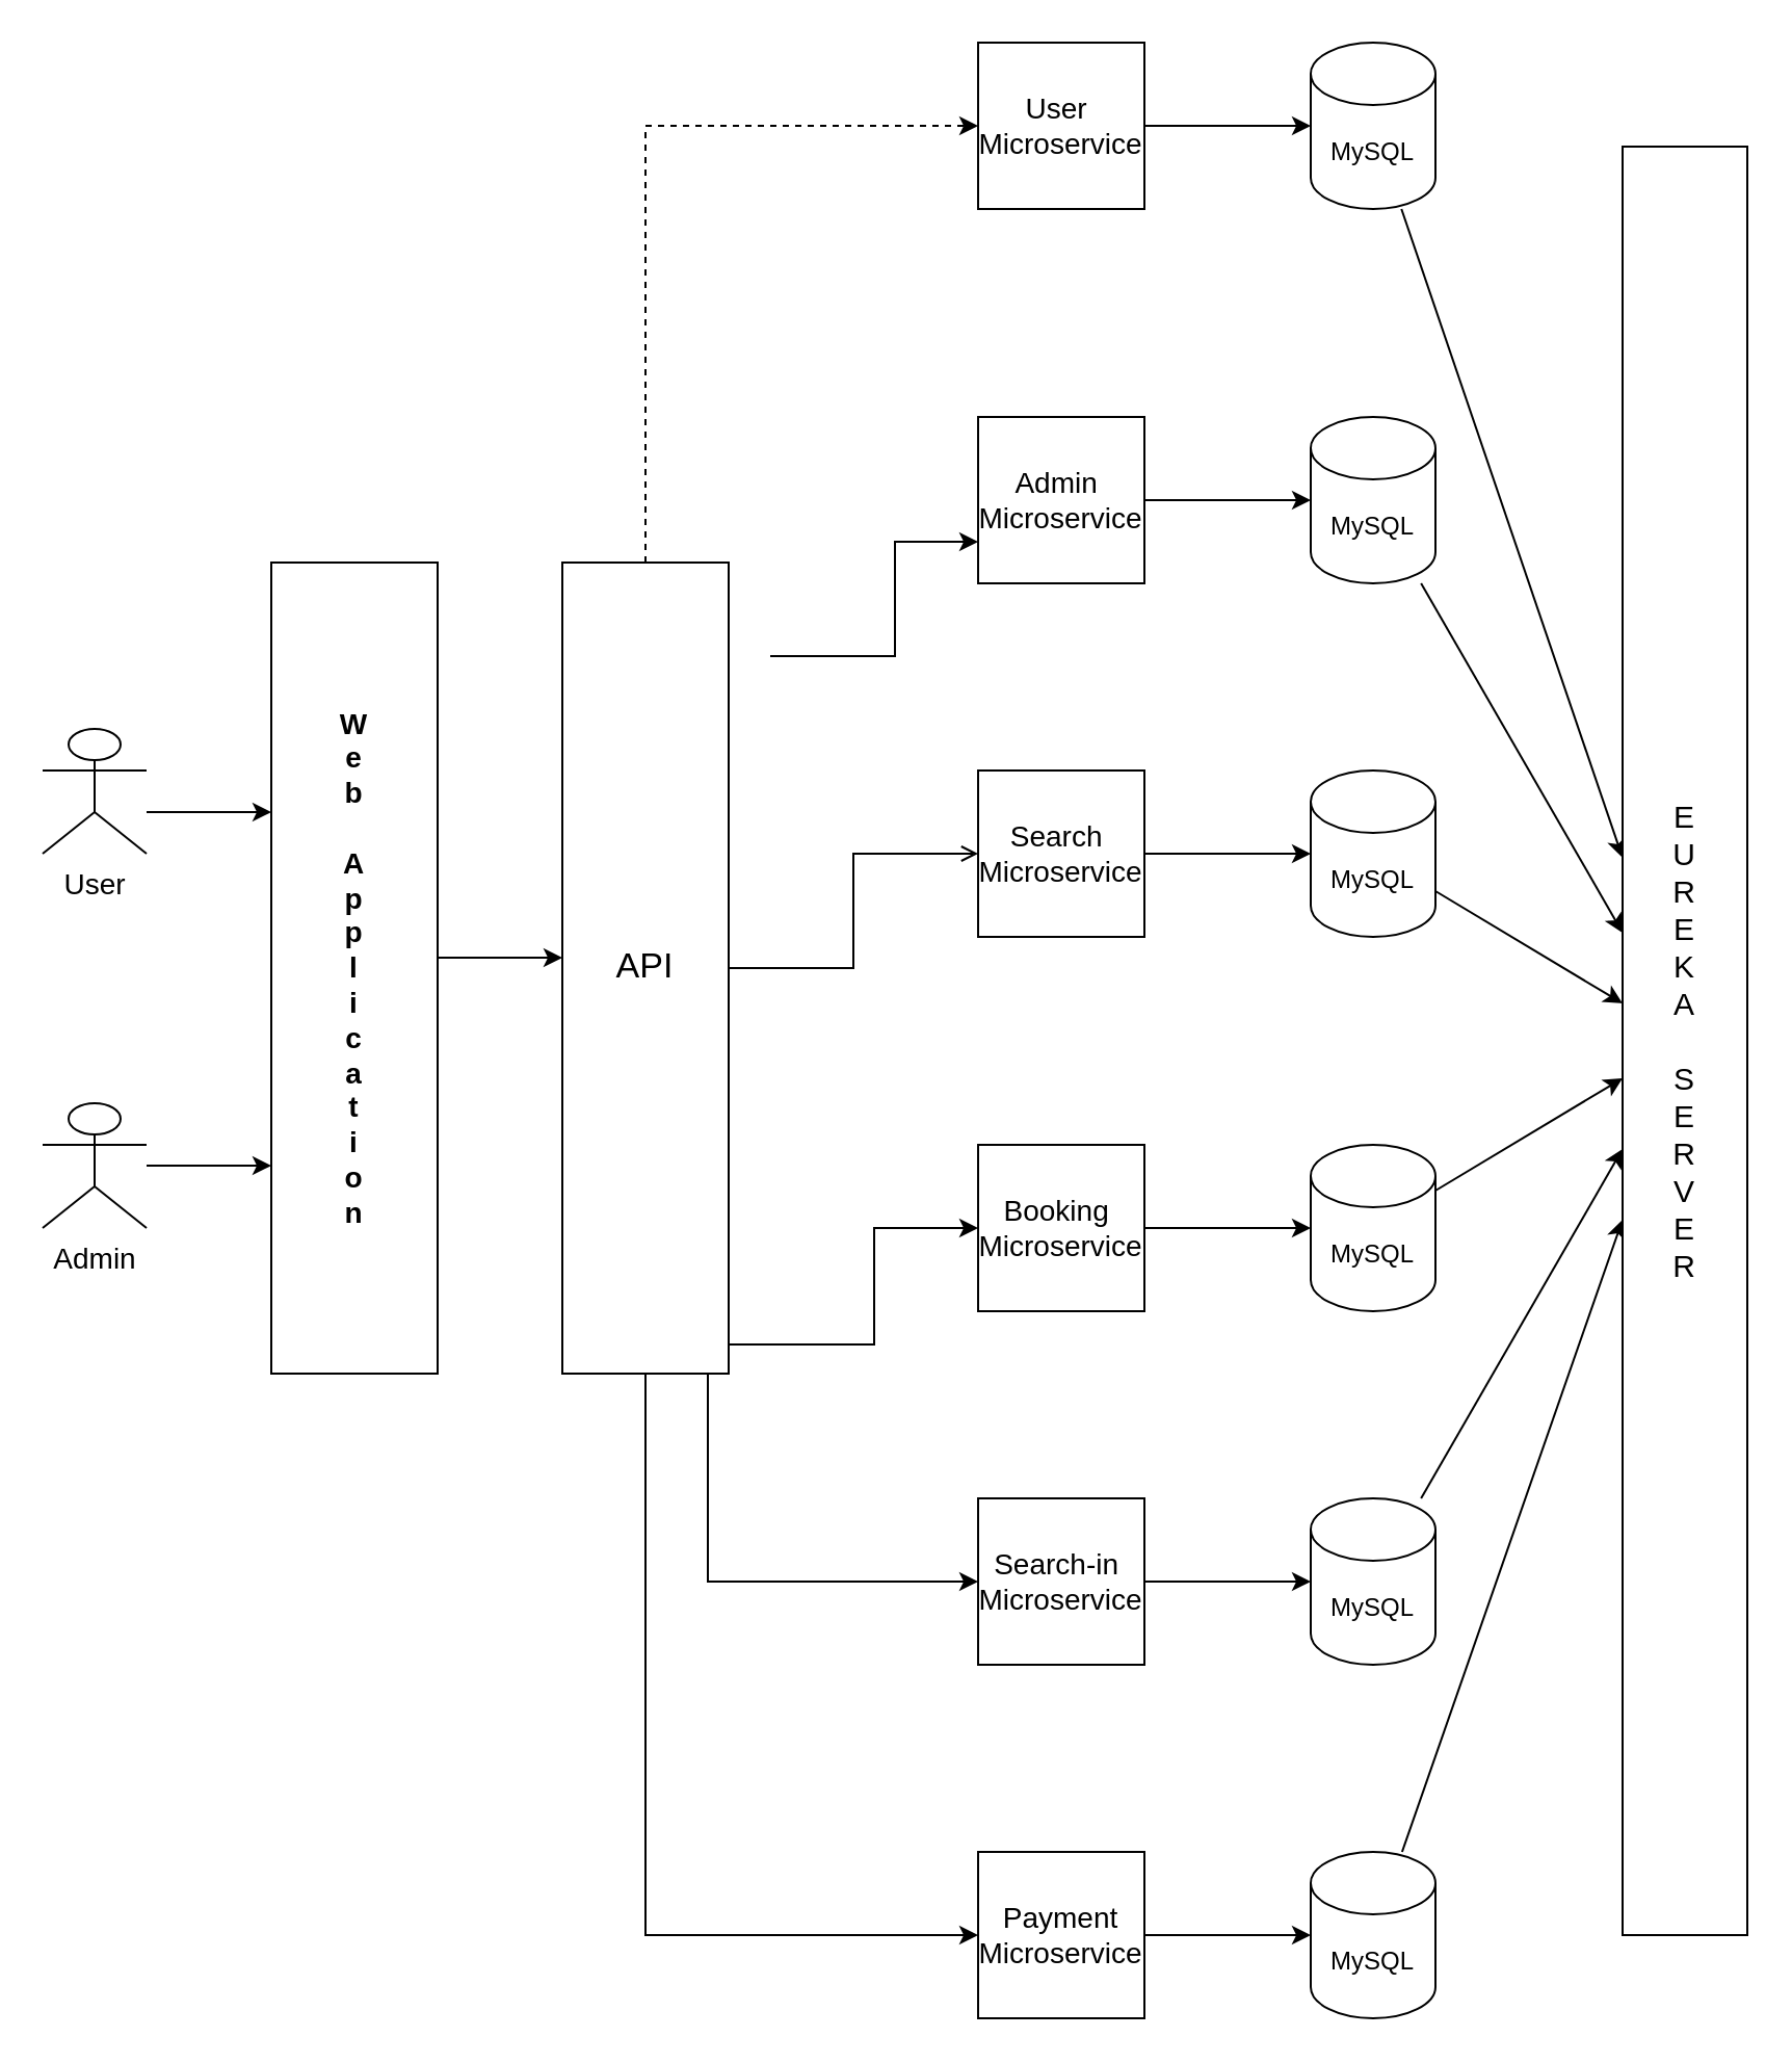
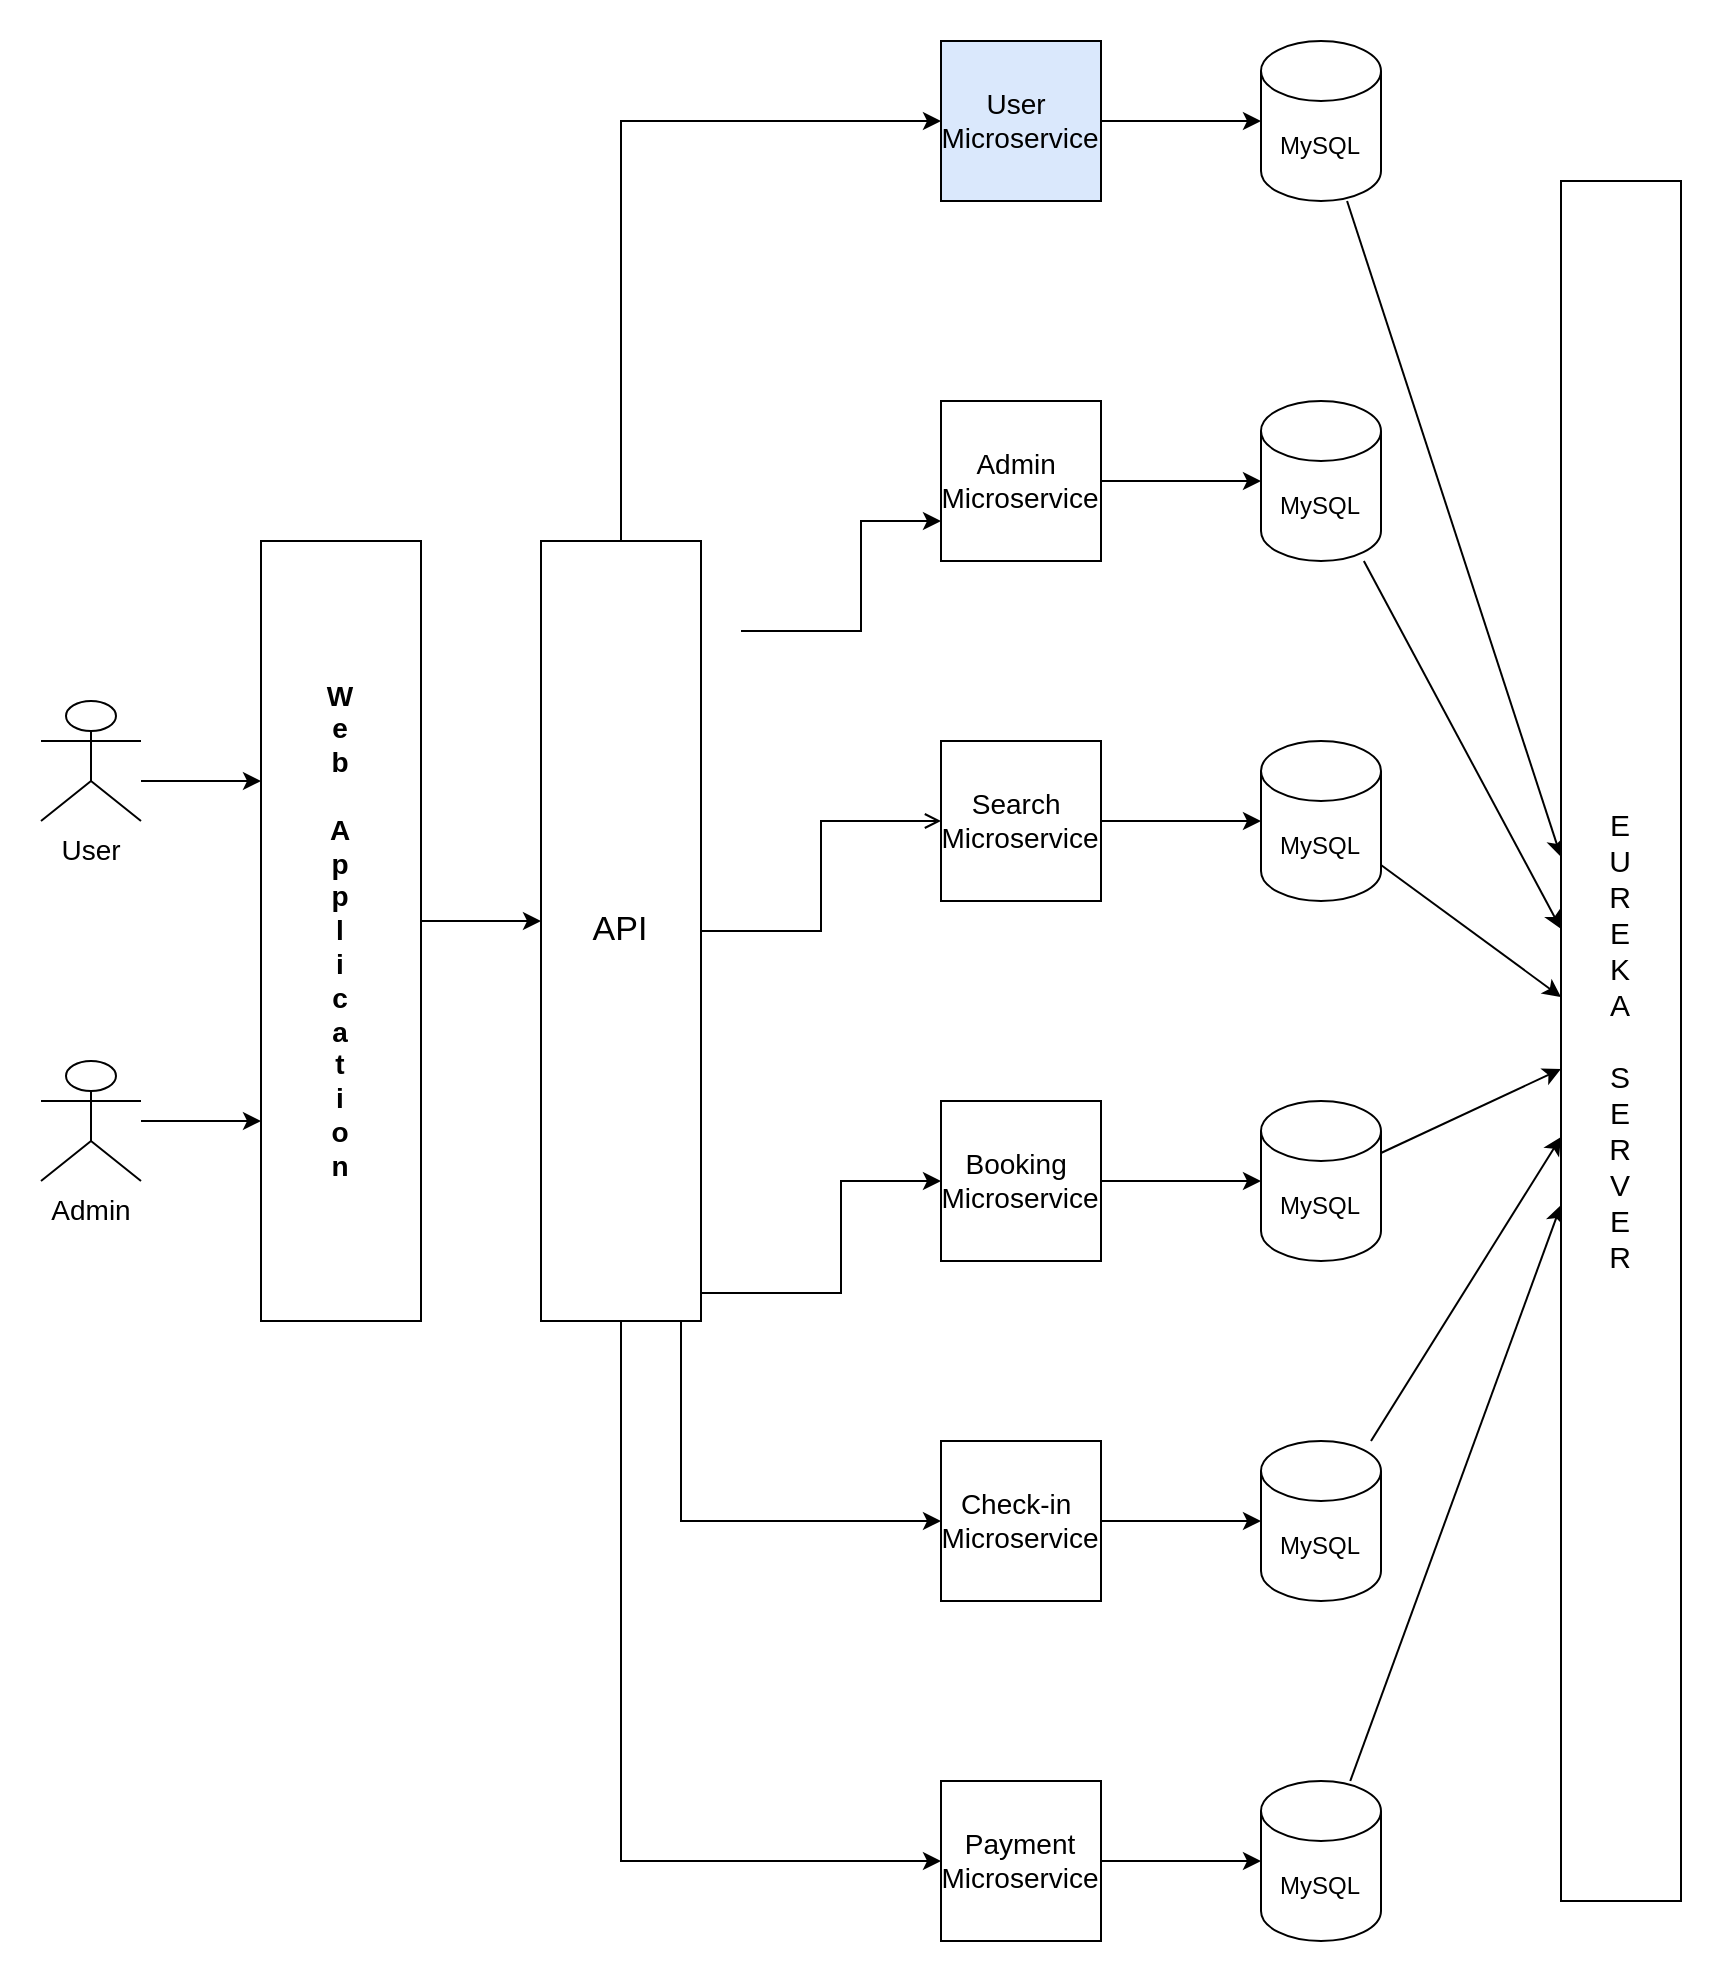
- <mxCell id="17" value="User&amp;nbsp;&lt;div&gt;Microservice&lt;/div&gt;" style="whiteSpace=wrap;html=1;aspect=fixed;fontSize=14;" vertex="1" parent="1"><mxGeometry x="470" y="20" width="80" height="80" as="geometry" /></mxCell>
+ <mxCell id="17" value="User&amp;nbsp;&lt;div&gt;Microservice&lt;/div&gt;" style="whiteSpace=wrap;html=1;aspect=fixed;fontSize=14;fillColor=#dae8fc;" vertex="1" parent="1"><mxGeometry x="470" y="20" width="80" height="80" as="geometry" /></mxCell>
- <mxCell id="38" value="" style="rounded=0;orthogonalLoop=1;jettySize=auto;html=1;exitX=0;exitY=0.5;exitDx=0;exitDy=0;entryX=0;entryY=0.5;entryDx=0;entryDy=0;edgeStyle=orthogonalEdgeStyle;dashed=1;" edge="1" parent="1" source="15" target="17"><mxGeometry relative="1" as="geometry"><mxPoint x="310" y="270" as="sourcePoint" /><mxPoint x="390" y="50" as="targetPoint" /></mxGeometry></mxCell>
+ <mxCell id="38" value="" style="rounded=0;orthogonalLoop=1;jettySize=auto;html=1;exitX=0;exitY=0.5;exitDx=0;exitDy=0;entryX=0;entryY=0.5;entryDx=0;entryDy=0;edgeStyle=orthogonalEdgeStyle;" edge="1" parent="1" source="15" target="17"><mxGeometry relative="1" as="geometry"><mxPoint x="310" y="270" as="sourcePoint" /><mxPoint x="390" y="50" as="targetPoint" /></mxGeometry></mxCell>
- <mxCell id="39" value="E&lt;div&gt;U&lt;/div&gt;&lt;div&gt;R&lt;/div&gt;&lt;div&gt;E&lt;/div&gt;&lt;div&gt;K&lt;/div&gt;&lt;div&gt;A&lt;/div&gt;&lt;div&gt;&lt;br&gt;&lt;/div&gt;&lt;div&gt;S&lt;/div&gt;&lt;div&gt;E&lt;/div&gt;&lt;div&gt;R&lt;/div&gt;&lt;div&gt;V&lt;/div&gt;&lt;div&gt;E&lt;/div&gt;&lt;div&gt;R&lt;/div&gt;" style="rounded=0;whiteSpace=wrap;html=1;fontSize=15;" vertex="1" parent="1"><mxGeometry x="780" y="70" width="60" height="860" as="geometry" /></mxCell>
+ <mxCell id="39" value="E&lt;div&gt;U&lt;/div&gt;&lt;div&gt;R&lt;/div&gt;&lt;div&gt;E&lt;/div&gt;&lt;div&gt;K&lt;/div&gt;&lt;div&gt;A&lt;/div&gt;&lt;div&gt;&lt;br&gt;&lt;/div&gt;&lt;div&gt;S&lt;/div&gt;&lt;div&gt;E&lt;/div&gt;&lt;div&gt;R&lt;/div&gt;&lt;div&gt;V&lt;/div&gt;&lt;div&gt;E&lt;/div&gt;&lt;div&gt;R&lt;/div&gt;" style="rounded=0;whiteSpace=wrap;html=1;fontSize=15;" vertex="1" parent="1"><mxGeometry x="780" y="90" width="60" height="860" as="geometry" /></mxCell>
- <mxCell id="25" value="Search-in&amp;nbsp;&lt;div&gt;Microservice&lt;/div&gt;" style="whiteSpace=wrap;html=1;aspect=fixed;fontSize=14;" vertex="1" parent="1"><mxGeometry x="470" y="720" width="80" height="80" as="geometry" /></mxCell>
+ <mxCell id="25" value="Check-in&amp;nbsp;&lt;div&gt;Microservice&lt;/div&gt;" style="whiteSpace=wrap;html=1;aspect=fixed;fontSize=14;" vertex="1" parent="1"><mxGeometry x="470" y="720" width="80" height="80" as="geometry" /></mxCell>
